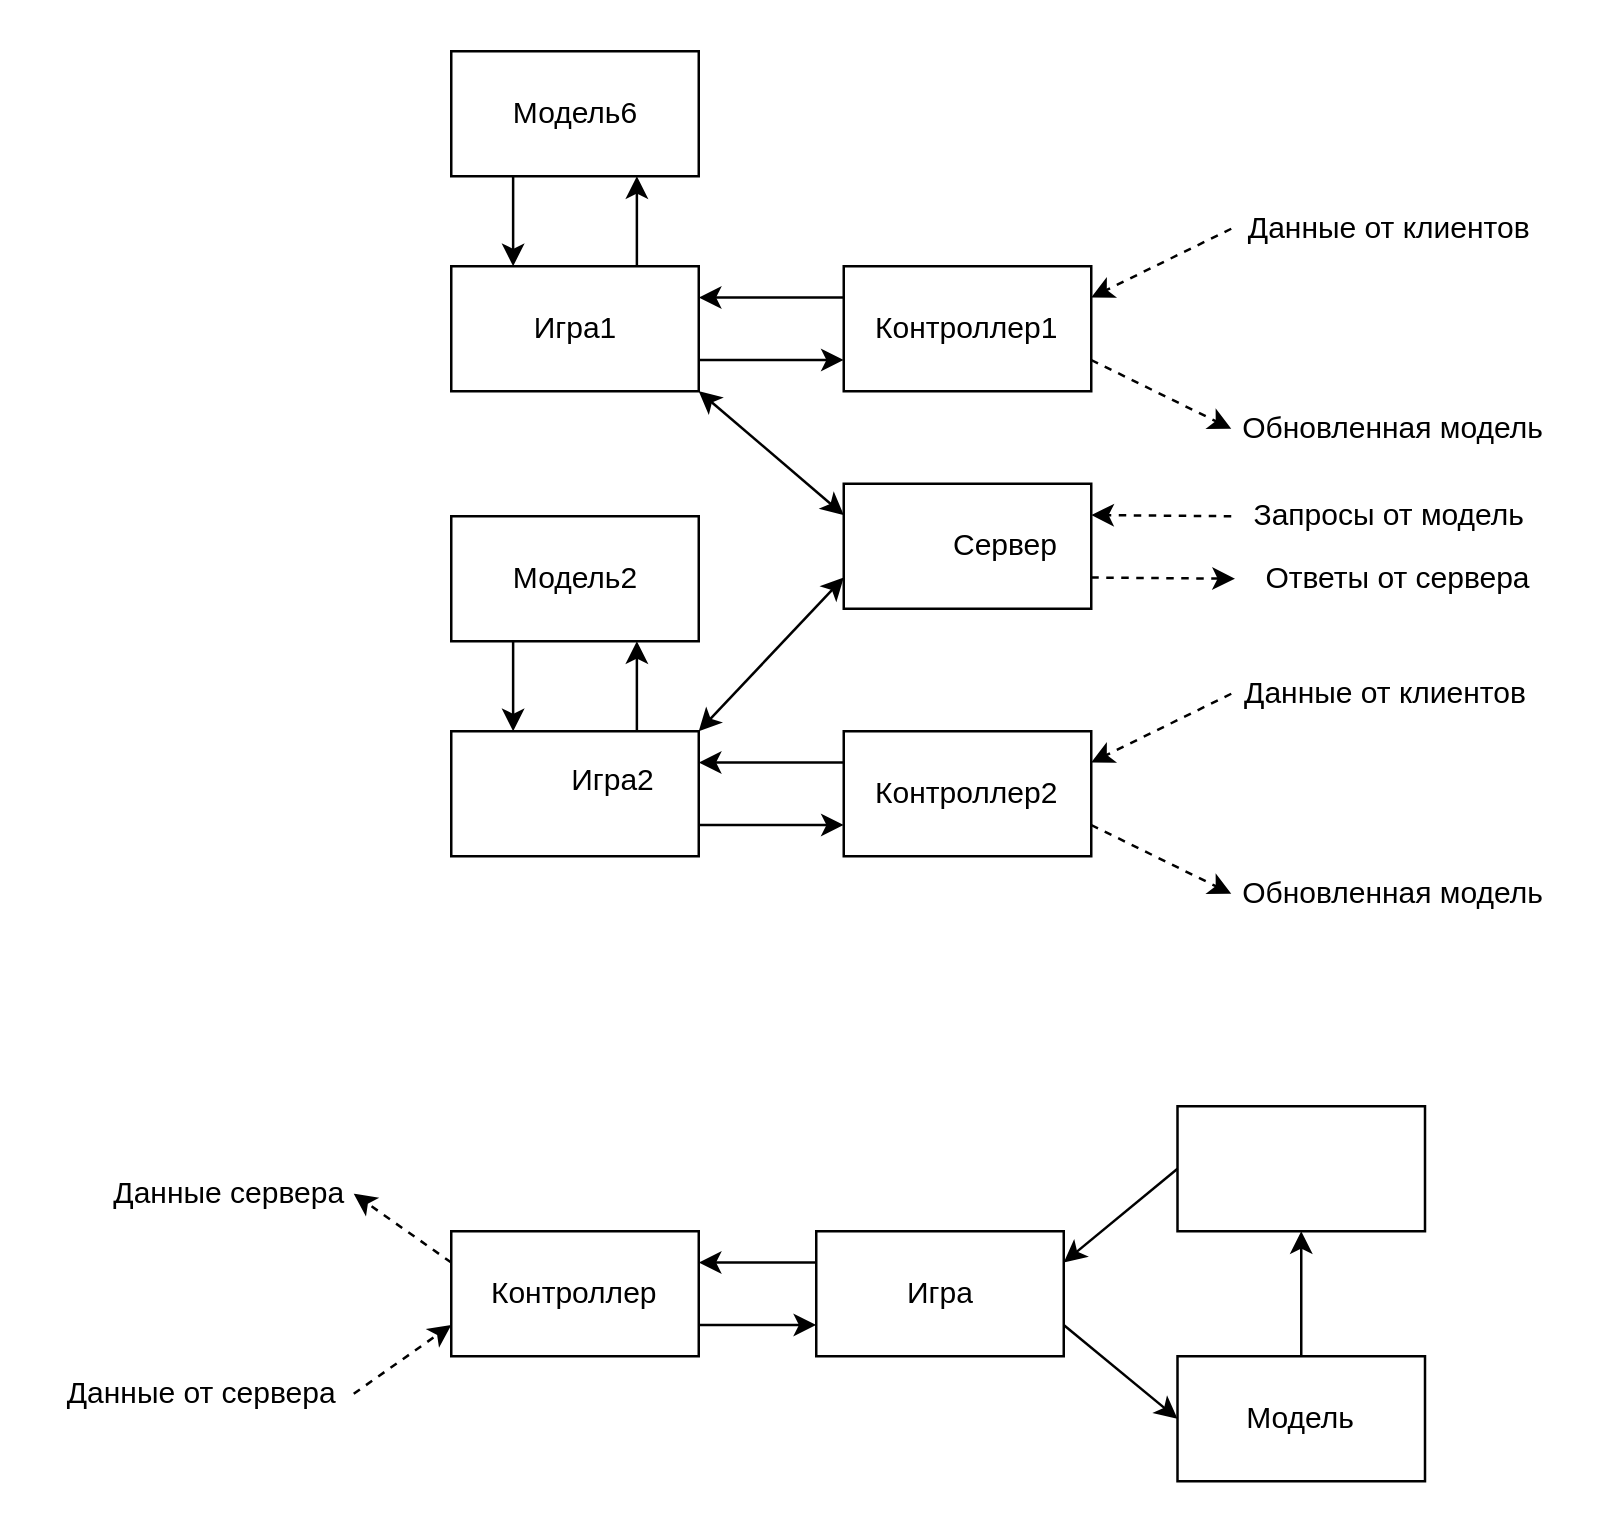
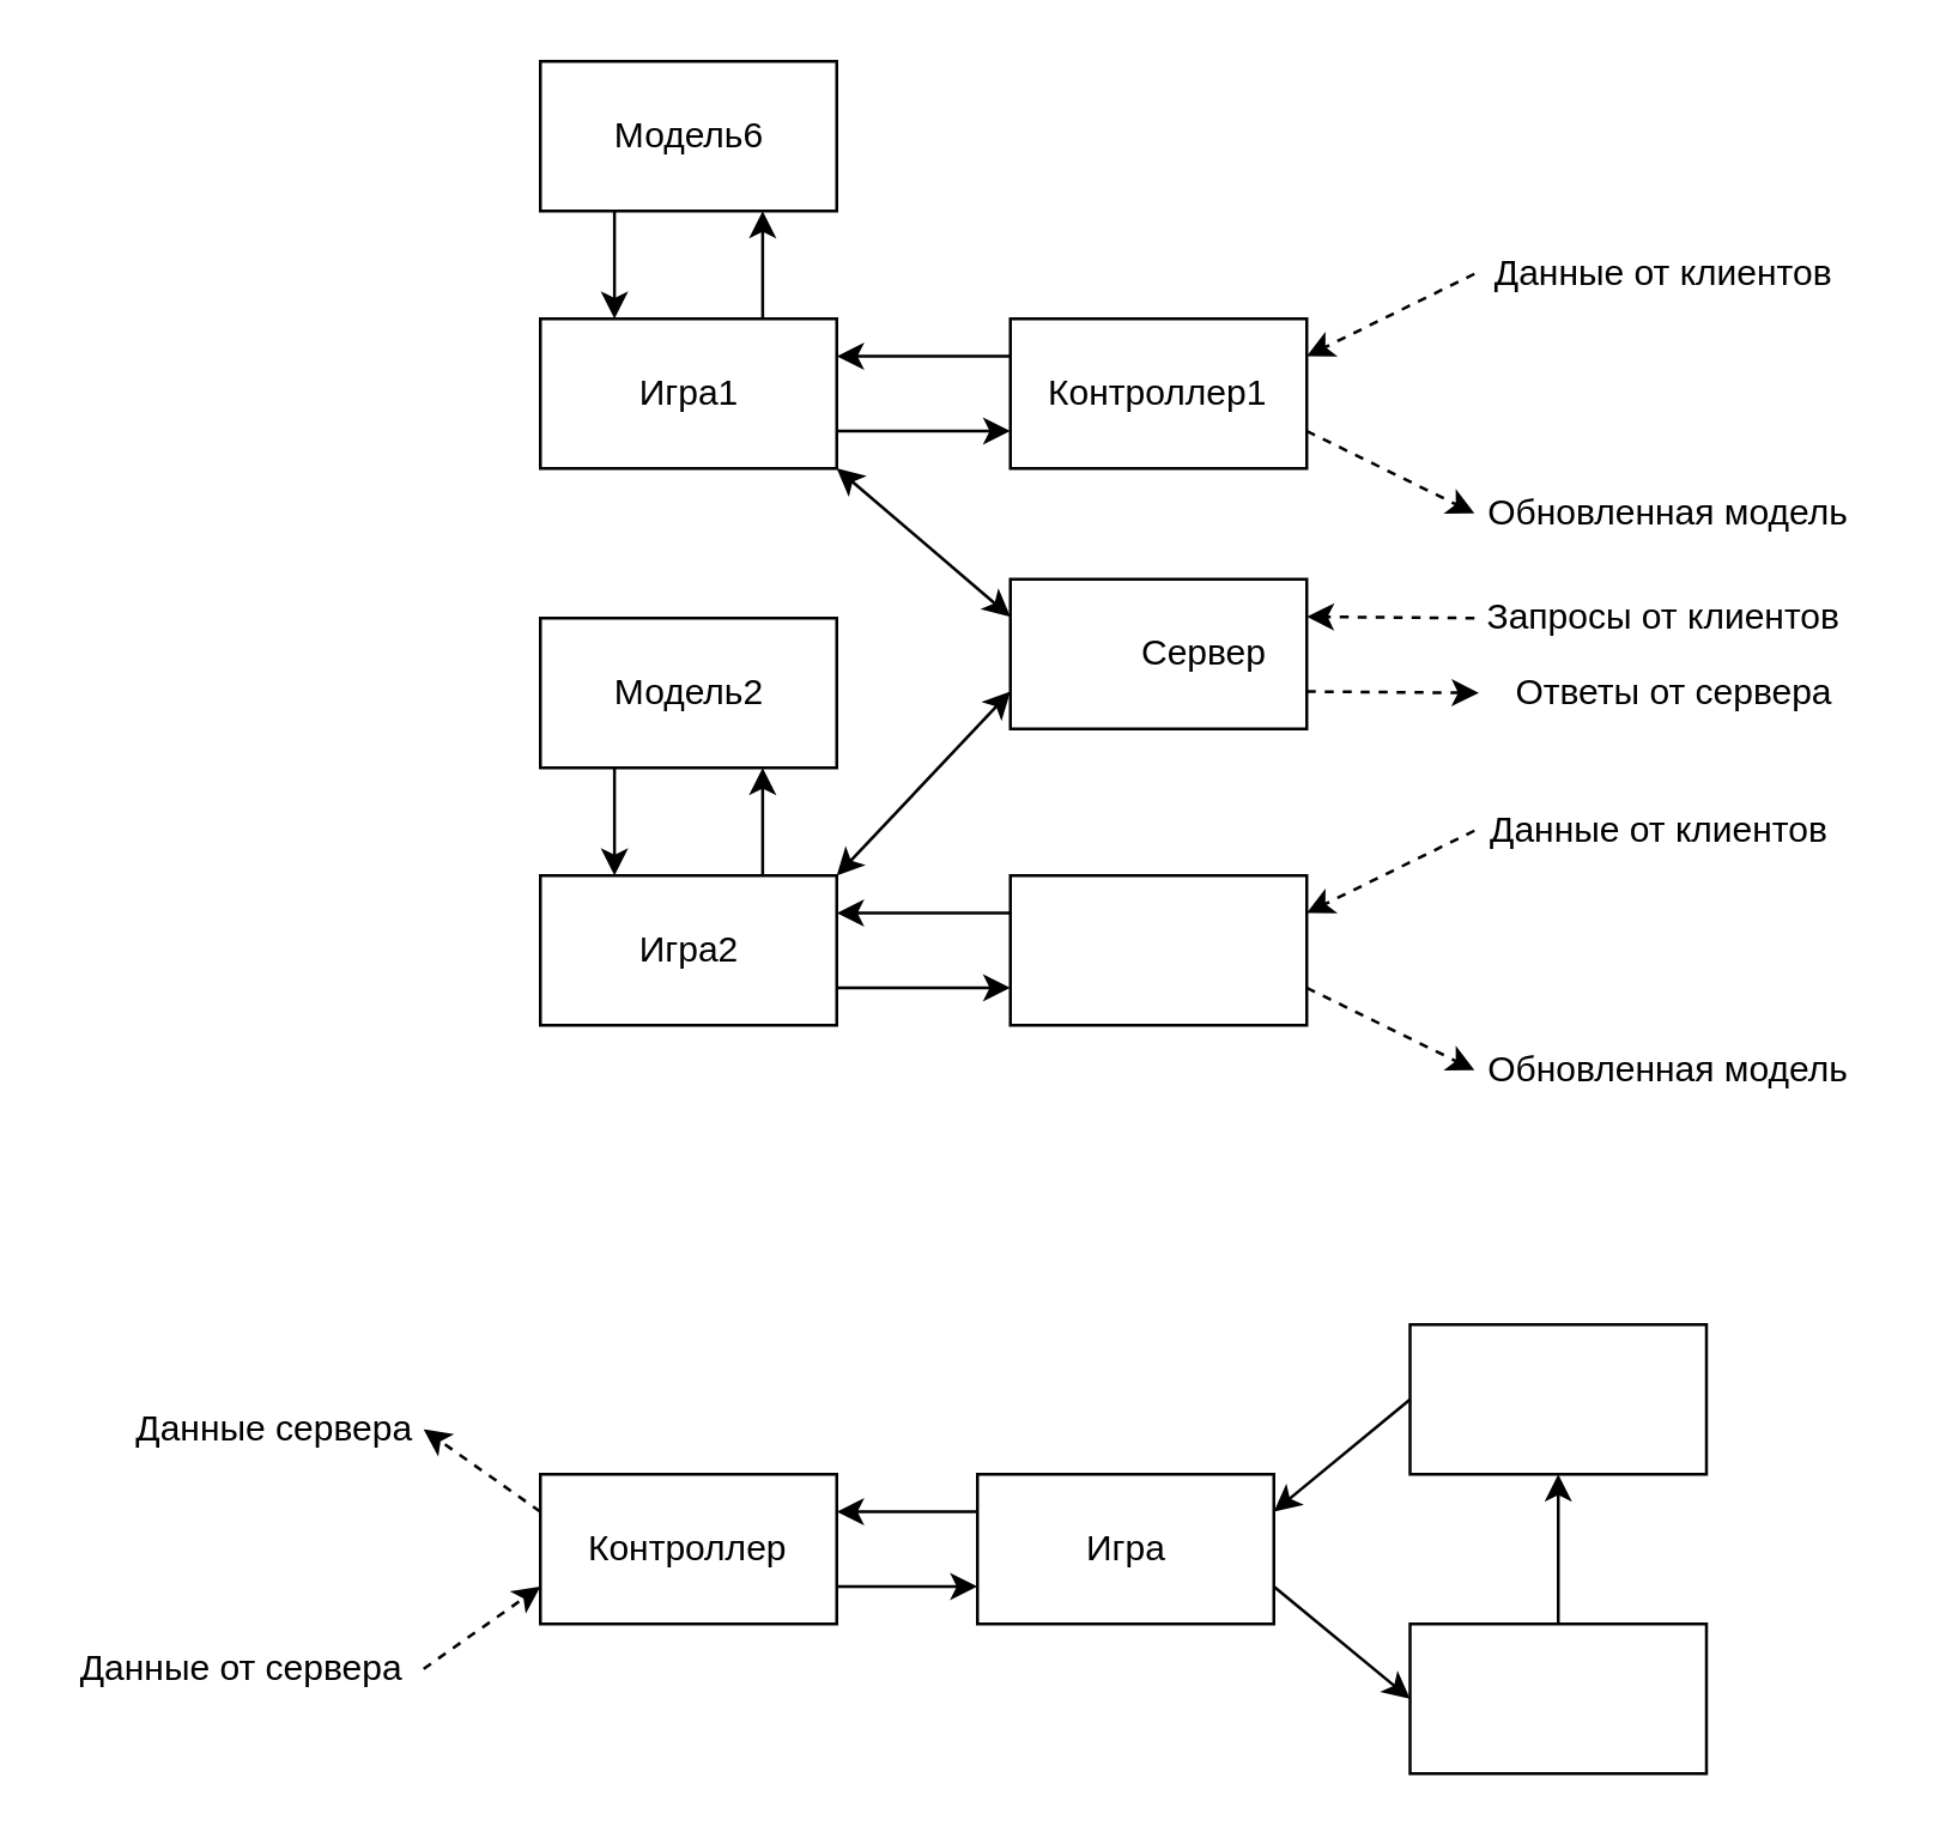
- <mxCell id="50" value="Запросы от модель" style="text;html=1;strokeColor=none;fillColor=none;align=center;verticalAlign=middle;whiteSpace=wrap;rounded=0;dashed=1;" vertex="1" parent="1"><mxGeometry x="492" y="191" width="127" height="30" as="geometry" /></mxCell>
+ <mxCell id="50" value="Запросы от клиентов" style="text;html=1;strokeColor=none;fillColor=none;align=center;verticalAlign=middle;whiteSpace=wrap;rounded=0;dashed=1;" vertex="1" parent="1"><mxGeometry x="492" y="191" width="127" height="30" as="geometry" /></mxCell>
- <mxCell id="17" value="Игра2" style="text;html=1;strokeColor=none;fillColor=none;align=center;verticalAlign=middle;whiteSpace=wrap;rounded=0;" parent="1" vertex="1"><mxGeometry x="214.5" y="297" width="60" height="30" as="geometry" /></mxCell>
+ <mxCell id="17" value="Игра2" style="text;html=1;strokeColor=none;fillColor=none;align=center;verticalAlign=middle;whiteSpace=wrap;rounded=0;" parent="1" vertex="1"><mxGeometry x="199.5" y="302" width="60" height="30" as="geometry" /></mxCell>
- <mxCell id="19" value="Контроллер2" style="text;html=1;strokeColor=none;fillColor=none;align=center;verticalAlign=middle;whiteSpace=wrap;rounded=0;" parent="1" vertex="1"><mxGeometry x="348" y="304" width="77" height="26" as="geometry" /></mxCell>
- <mxCell id="37" value="Модель" style="text;html=1;strokeColor=none;fillColor=none;align=center;verticalAlign=middle;whiteSpace=wrap;rounded=0;dashed=1;" parent="1" vertex="1"><mxGeometry x="490" y="552" width="60" height="30" as="geometry" /></mxCell>
